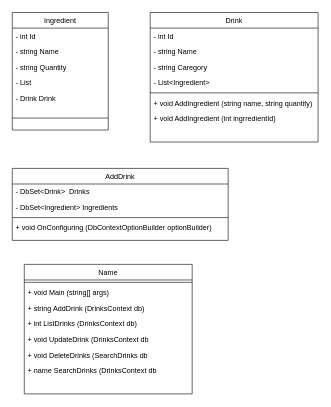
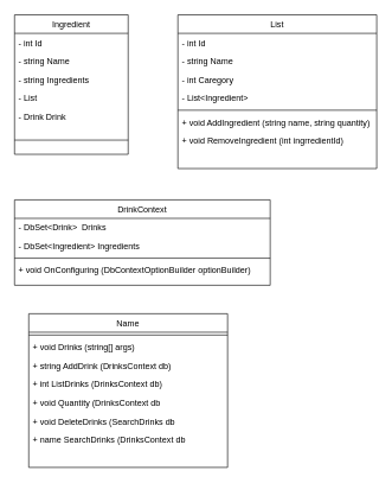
- <mxCell id="2" value="Drink" style="swimlane;fontStyle=0;align=center;verticalAlign=top;childLayout=stackLayout;horizontal=1;startSize=26;horizontalStack=0;resizeParent=1;resizeLast=0;collapsible=1;marginBottom=0;rounded=0;shadow=0;strokeWidth=1;" parent="1" vertex="1"><mxGeometry x="250" y="20" width="280" height="216" as="geometry"><mxRectangle x="550" y="140" width="160" height="26" as="alternateBounds" /></mxGeometry></mxCell>
+ <mxCell id="2" value="List" style="swimlane;fontStyle=0;align=center;verticalAlign=top;childLayout=stackLayout;horizontal=1;startSize=26;horizontalStack=0;resizeParent=1;resizeLast=0;collapsible=1;marginBottom=0;rounded=0;shadow=0;strokeWidth=1;" parent="1" vertex="1"><mxGeometry x="250" y="20" width="280" height="216" as="geometry"><mxRectangle x="550" y="140" width="160" height="26" as="alternateBounds" /></mxGeometry></mxCell>
- <mxCell id="13" value="- string Quantity" style="text;align=left;verticalAlign=top;spacingLeft=4;spacingRight=4;overflow=hidden;rotatable=0;points=[[0,0.5],[1,0.5]];portConstraint=eastwest;rounded=0;shadow=0;html=0;" parent="10" vertex="1"><mxGeometry y="78" width="160" height="26" as="geometry" /></mxCell>
+ <mxCell id="13" value="- string Ingredients" style="text;align=left;verticalAlign=top;spacingLeft=4;spacingRight=4;overflow=hidden;rotatable=0;points=[[0,0.5],[1,0.5]];portConstraint=eastwest;rounded=0;shadow=0;html=0;" parent="10" vertex="1"><mxGeometry y="78" width="160" height="26" as="geometry" /></mxCell>
- <mxCell id="5" value="- string Caregory" style="text;align=left;verticalAlign=top;spacingLeft=4;spacingRight=4;overflow=hidden;rotatable=0;points=[[0,0.5],[1,0.5]];portConstraint=eastwest;rounded=0;shadow=0;html=0;" parent="2" vertex="1"><mxGeometry y="78" width="280" height="26" as="geometry" /></mxCell>
+ <mxCell id="5" value="- int Caregory" style="text;align=left;verticalAlign=top;spacingLeft=4;spacingRight=4;overflow=hidden;rotatable=0;points=[[0,0.5],[1,0.5]];portConstraint=eastwest;rounded=0;shadow=0;html=0;" parent="2" vertex="1"><mxGeometry y="78" width="280" height="26" as="geometry" /></mxCell>
- <mxCell id="9" value="+ void AddIngredient (int ingrredientId)" style="text;align=left;verticalAlign=top;spacingLeft=4;spacingRight=4;overflow=hidden;rotatable=0;points=[[0,0.5],[1,0.5]];portConstraint=eastwest;" parent="2" vertex="1"><mxGeometry y="164" width="280" height="26" as="geometry" /></mxCell>
+ <mxCell id="9" value="+ void RemoveIngredient (int ingrredientId)" style="text;align=left;verticalAlign=top;spacingLeft=4;spacingRight=4;overflow=hidden;rotatable=0;points=[[0,0.5],[1,0.5]];portConstraint=eastwest;" parent="2" vertex="1"><mxGeometry y="164" width="280" height="26" as="geometry" /></mxCell>
- <mxCell id="17" value="AddDrink" style="swimlane;fontStyle=0;align=center;verticalAlign=top;childLayout=stackLayout;horizontal=1;startSize=26;horizontalStack=0;resizeParent=1;resizeLast=0;collapsible=1;marginBottom=0;rounded=0;shadow=0;strokeWidth=1;" vertex="1" parent="1"><mxGeometry x="20" y="280" width="360" height="120" as="geometry"><mxRectangle x="550" y="140" width="160" height="26" as="alternateBounds" /></mxGeometry></mxCell>
+ <mxCell id="17" value="DrinkContext" style="swimlane;fontStyle=0;align=center;verticalAlign=top;childLayout=stackLayout;horizontal=1;startSize=26;horizontalStack=0;resizeParent=1;resizeLast=0;collapsible=1;marginBottom=0;rounded=0;shadow=0;strokeWidth=1;" vertex="1" parent="1"><mxGeometry x="20" y="280" width="360" height="120" as="geometry"><mxRectangle x="550" y="140" width="160" height="26" as="alternateBounds" /></mxGeometry></mxCell>
- <mxCell id="24" value="+ void Main (string[] args)" style="text;align=left;verticalAlign=top;spacingLeft=4;spacingRight=4;overflow=hidden;rotatable=0;points=[[0,0.5],[1,0.5]];portConstraint=eastwest;" vertex="1" parent="22"><mxGeometry y="34" width="280" height="26" as="geometry" /></mxCell>
+ <mxCell id="24" value="+ void Drinks (string[] args)" style="text;align=left;verticalAlign=top;spacingLeft=4;spacingRight=4;overflow=hidden;rotatable=0;points=[[0,0.5],[1,0.5]];portConstraint=eastwest;" vertex="1" parent="22"><mxGeometry y="34" width="280" height="26" as="geometry" /></mxCell>
- <mxCell id="27" value="+ void UpdateDrink (DrinksContext db" style="text;align=left;verticalAlign=top;spacingLeft=4;spacingRight=4;overflow=hidden;rotatable=0;points=[[0,0.5],[1,0.5]];portConstraint=eastwest;" vertex="1" parent="22"><mxGeometry y="112" width="280" height="26" as="geometry" /></mxCell>
+ <mxCell id="27" value="+ void Quantity (DrinksContext db" style="text;align=left;verticalAlign=top;spacingLeft=4;spacingRight=4;overflow=hidden;rotatable=0;points=[[0,0.5],[1,0.5]];portConstraint=eastwest;" vertex="1" parent="22"><mxGeometry y="112" width="280" height="26" as="geometry" /></mxCell>
